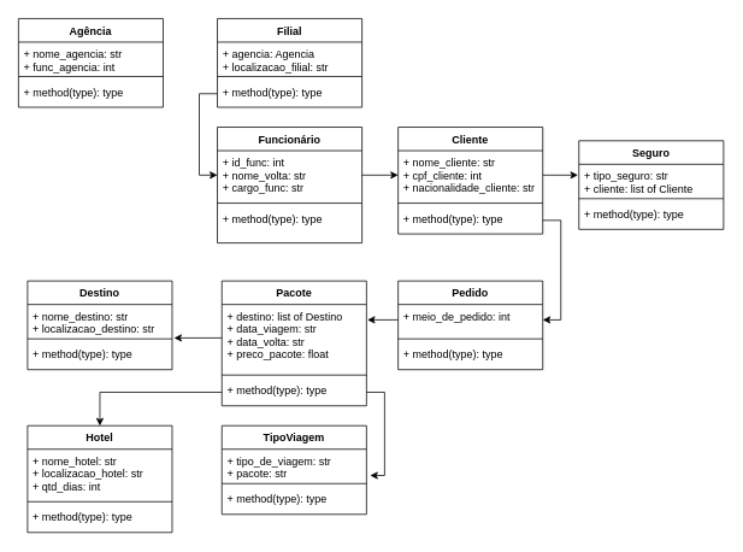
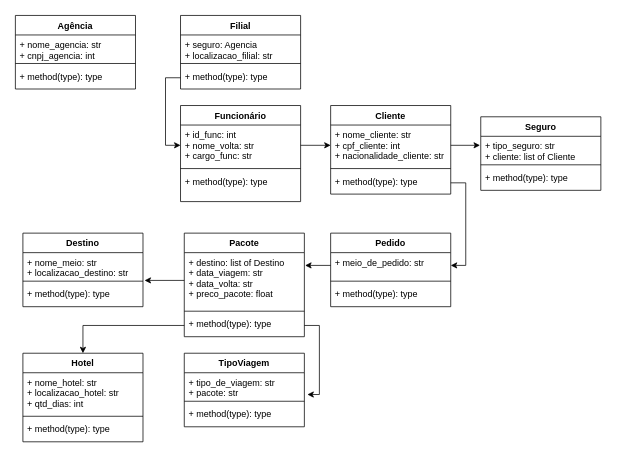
- <mxCell id="3" value="+ nome_agencia: str&#10;+ func_agencia: int&#10;" style="text;strokeColor=none;fillColor=none;align=left;verticalAlign=top;spacingLeft=4;spacingRight=4;overflow=hidden;rotatable=0;points=[[0,0.5],[1,0.5]];portConstraint=eastwest;" vertex="1" parent="2"><mxGeometry y="26" width="160" height="34" as="geometry" /></mxCell>
+ <mxCell id="3" value="+ nome_agencia: str&#10;+ cnpj_agencia: int&#10;" style="text;strokeColor=none;fillColor=none;align=left;verticalAlign=top;spacingLeft=4;spacingRight=4;overflow=hidden;rotatable=0;points=[[0,0.5],[1,0.5]];portConstraint=eastwest;" vertex="1" parent="2"><mxGeometry y="26" width="160" height="34" as="geometry" /></mxCell>
- <mxCell id="7" value="+ agencia: Agencia&#10;+ localizacao_filial: str&#10;" style="text;strokeColor=none;fillColor=none;align=left;verticalAlign=top;spacingLeft=4;spacingRight=4;overflow=hidden;rotatable=0;points=[[0,0.5],[1,0.5]];portConstraint=eastwest;" vertex="1" parent="6"><mxGeometry y="26" width="160" height="34" as="geometry" /></mxCell>
+ <mxCell id="7" value="+ seguro: Agencia&#10;+ localizacao_filial: str&#10;" style="text;strokeColor=none;fillColor=none;align=left;verticalAlign=top;spacingLeft=4;spacingRight=4;overflow=hidden;rotatable=0;points=[[0,0.5],[1,0.5]];portConstraint=eastwest;" vertex="1" parent="6"><mxGeometry y="26" width="160" height="34" as="geometry" /></mxCell>
- <mxCell id="27" value="+ nome_destino: str&#10;+ localizacao_destino: str" style="text;strokeColor=none;fillColor=none;align=left;verticalAlign=top;spacingLeft=4;spacingRight=4;overflow=hidden;rotatable=0;points=[[0,0.5],[1,0.5]];portConstraint=eastwest;" vertex="1" parent="26"><mxGeometry y="26" width="160" height="34" as="geometry" /></mxCell>
+ <mxCell id="27" value="+ nome_meio: str&#10;+ localizacao_destino: str" style="text;strokeColor=none;fillColor=none;align=left;verticalAlign=top;spacingLeft=4;spacingRight=4;overflow=hidden;rotatable=0;points=[[0,0.5],[1,0.5]];portConstraint=eastwest;" vertex="1" parent="26"><mxGeometry y="26" width="160" height="34" as="geometry" /></mxCell>
- <mxCell id="23" value="+ meio_de_pedido: int" style="text;strokeColor=none;fillColor=none;align=left;verticalAlign=top;spacingLeft=4;spacingRight=4;overflow=hidden;rotatable=0;points=[[0,0.5],[1,0.5]];portConstraint=eastwest;" vertex="1" parent="22"><mxGeometry y="26" width="160" height="34" as="geometry" /></mxCell>
+ <mxCell id="23" value="+ meio_de_pedido: str" style="text;strokeColor=none;fillColor=none;align=left;verticalAlign=top;spacingLeft=4;spacingRight=4;overflow=hidden;rotatable=0;points=[[0,0.5],[1,0.5]];portConstraint=eastwest;" vertex="1" parent="22"><mxGeometry y="26" width="160" height="34" as="geometry" /></mxCell>
